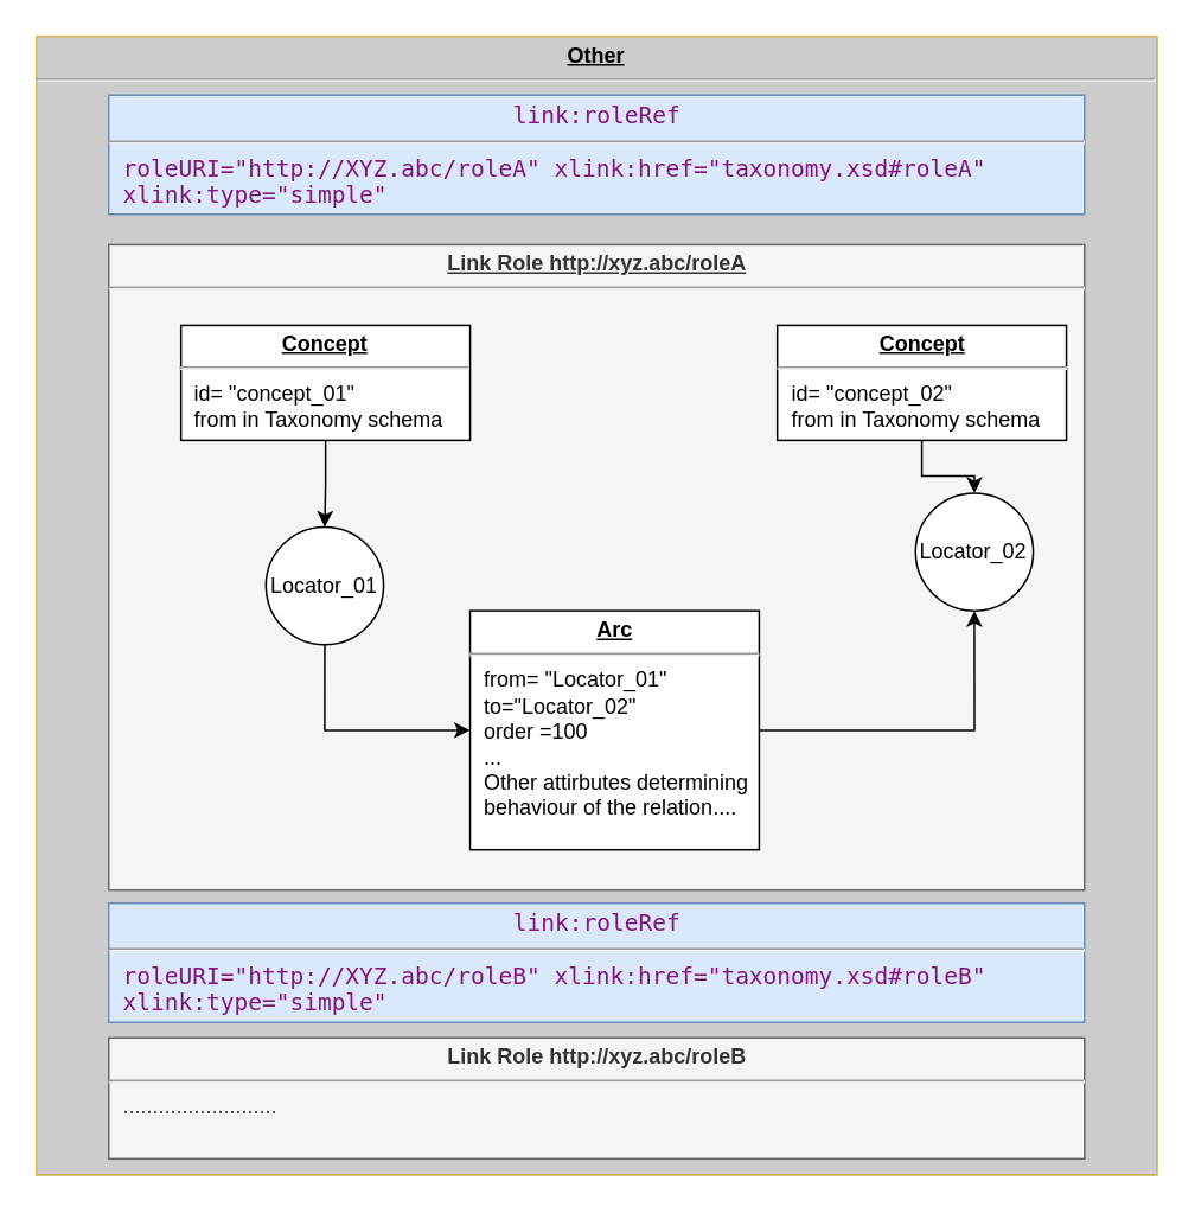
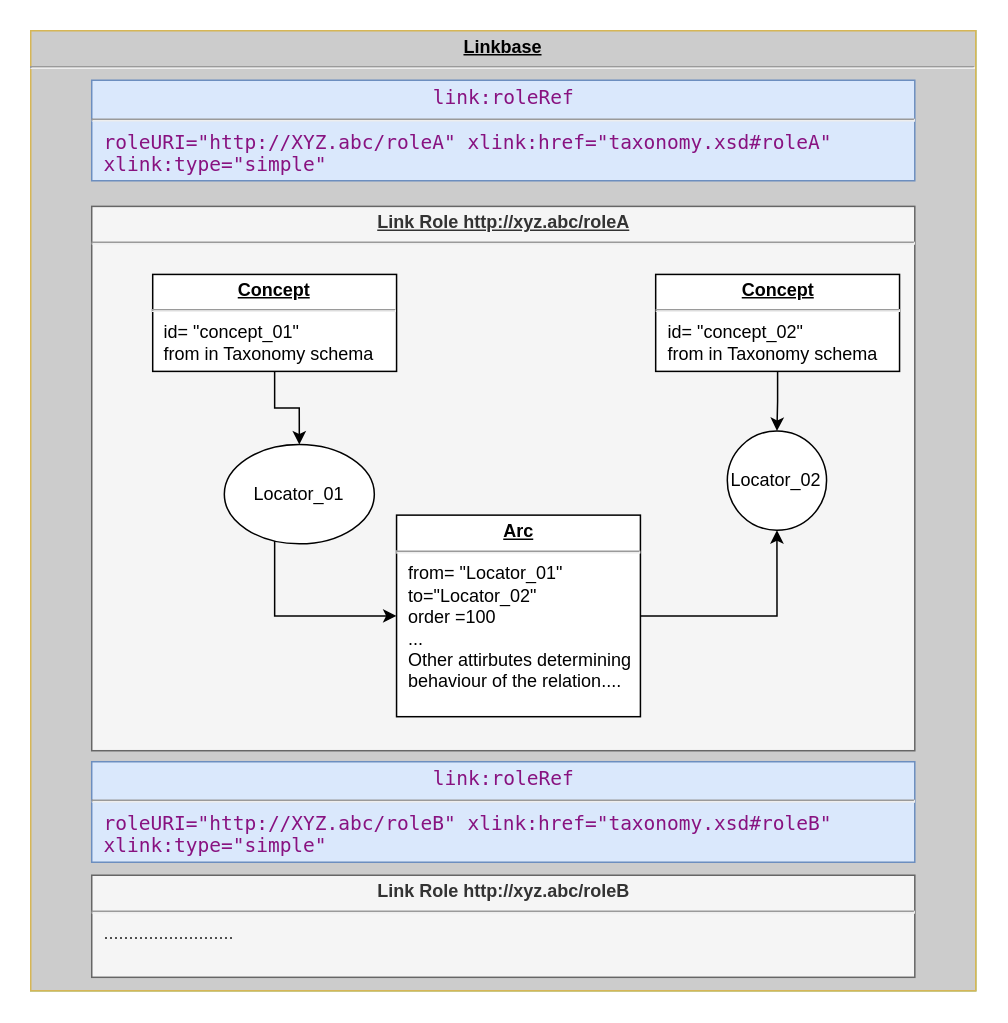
- <mxCell id="3" value="&lt;p style=&quot;margin: 0px ; margin-top: 4px ; text-align: center ; text-decoration: underline&quot;&gt;&lt;b&gt;Other&lt;/b&gt;&lt;/p&gt;&lt;hr&gt;&lt;p style=&quot;margin: 0px ; margin-left: 8px&quot;&gt;&lt;br&gt;&lt;/p&gt;" style="verticalAlign=top;align=left;overflow=fill;fontSize=12;fontFamily=Helvetica;html=1;strokeColor=#d6b656;fillColor=#CCCCCC;" vertex="1" parent="2"><mxGeometry width="630" height="640" as="geometry" /></mxCell>
+ <mxCell id="3" value="&lt;p style=&quot;margin: 0px ; margin-top: 4px ; text-align: center ; text-decoration: underline&quot;&gt;&lt;b&gt;Linkbase&lt;/b&gt;&lt;/p&gt;&lt;hr&gt;&lt;p style=&quot;margin: 0px ; margin-left: 8px&quot;&gt;&lt;br&gt;&lt;/p&gt;" style="verticalAlign=top;align=left;overflow=fill;fontSize=12;fontFamily=Helvetica;html=1;strokeColor=#d6b656;fillColor=#CCCCCC;" vertex="1" parent="2"><mxGeometry width="630" height="640" as="geometry" /></mxCell>
- <mxCell id="10" value="Locator_02" style="ellipse;whiteSpace=wrap;html=1;aspect=fixed;" vertex="1" parent="4"><mxGeometry x="453.726" y="139.694" width="66.177" height="66.177" as="geometry" /></mxCell>
+ <mxCell id="10" value="Locator_02" style="ellipse;whiteSpace=wrap;html=1;aspect=fixed;" vertex="1" parent="4"><mxGeometry x="423.726" y="149.694" width="66.177" height="66.177" as="geometry" /></mxCell>
- <mxCell id="8" value="Locator_01" style="ellipse;whiteSpace=wrap;html=1;aspect=fixed;" vertex="1" parent="4"><mxGeometry x="88.403" y="158.766" width="66.177" height="66.177" as="geometry" /></mxCell>
+ <mxCell id="8" value="Locator_01" style="ellipse;whiteSpace=wrap;html=1;aspect=fixed;" vertex="1" parent="4"><mxGeometry x="88.403" y="158.766" width="100" height="66.177" as="geometry" /></mxCell>
